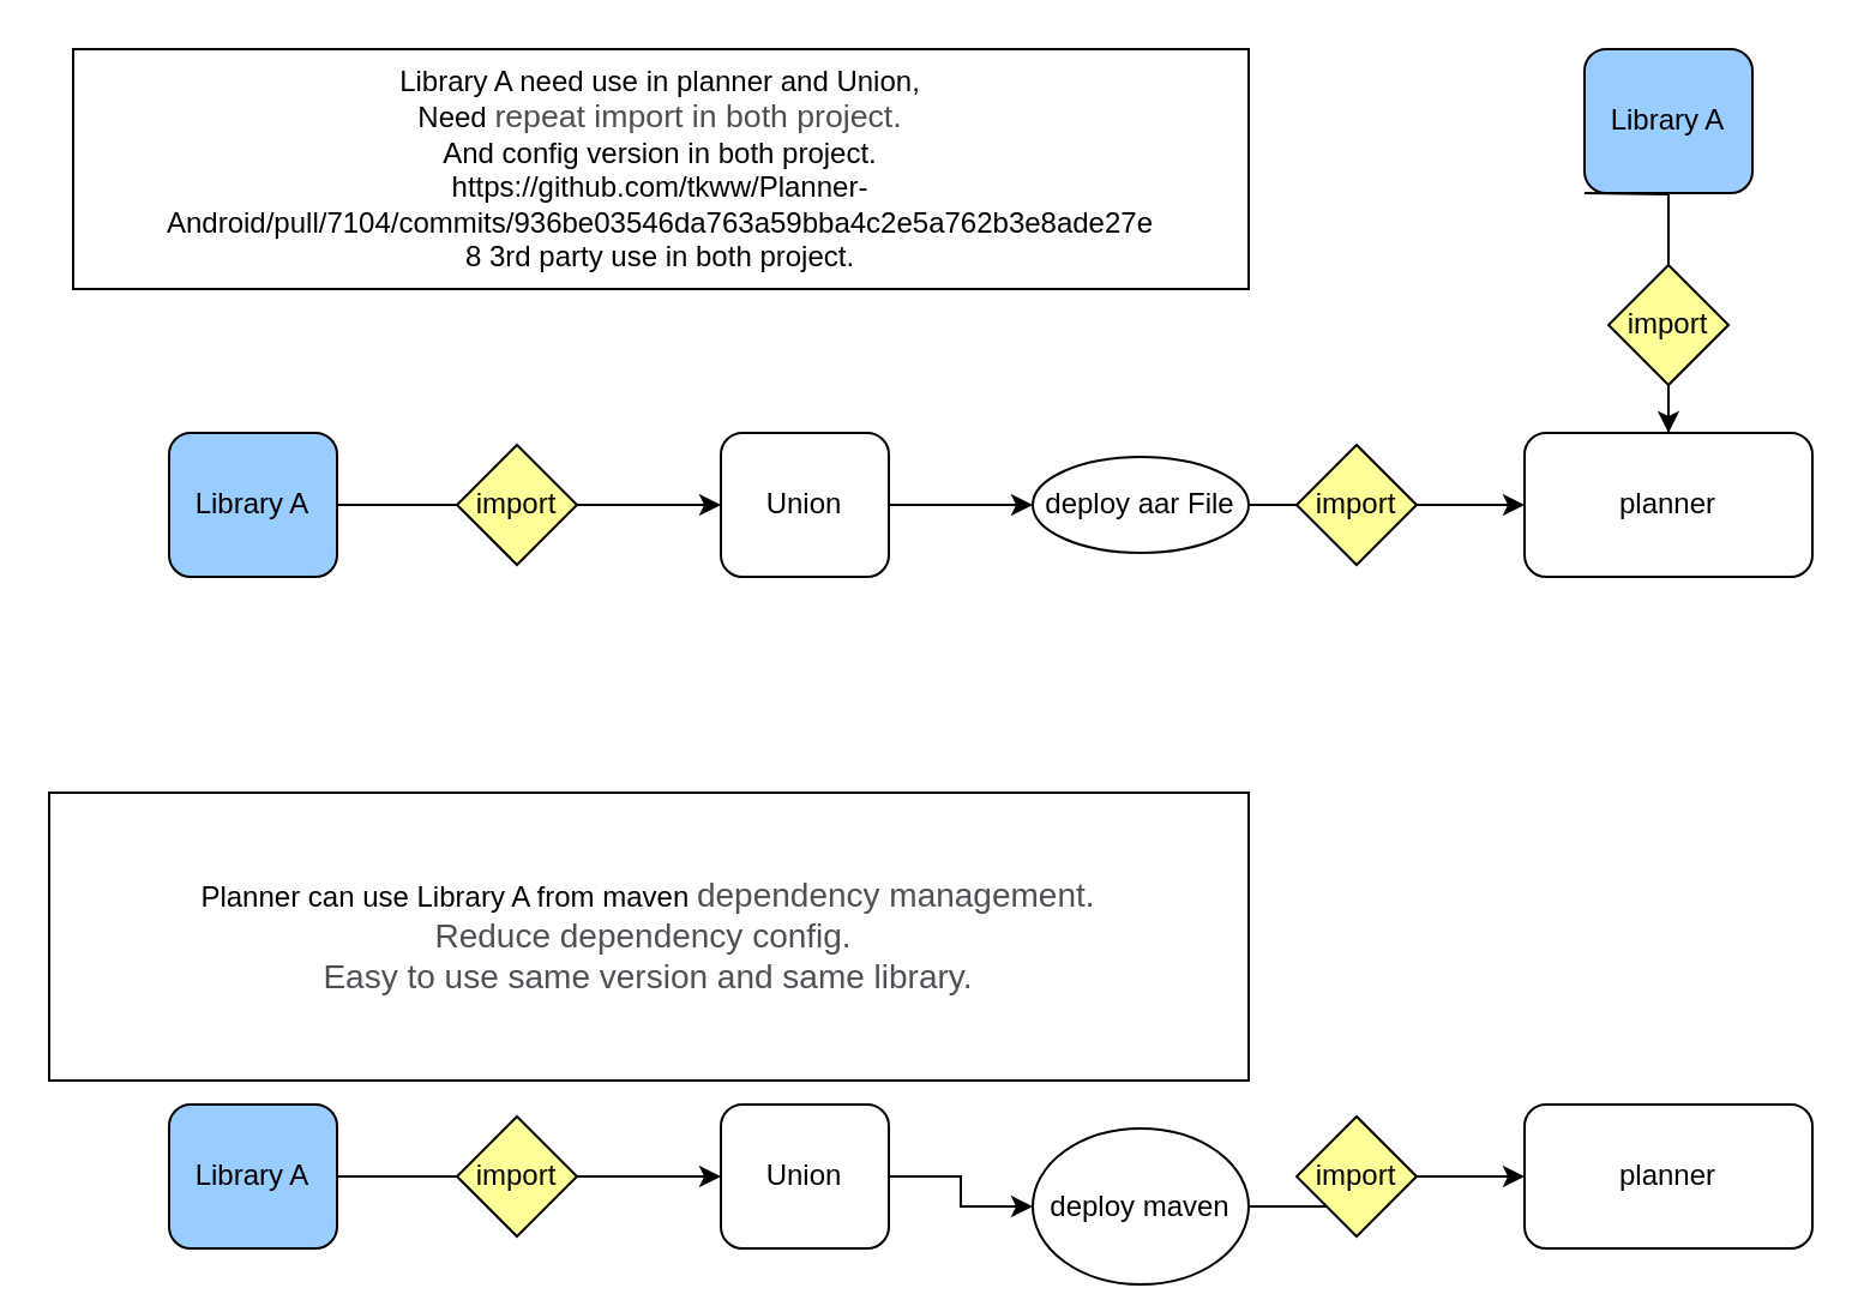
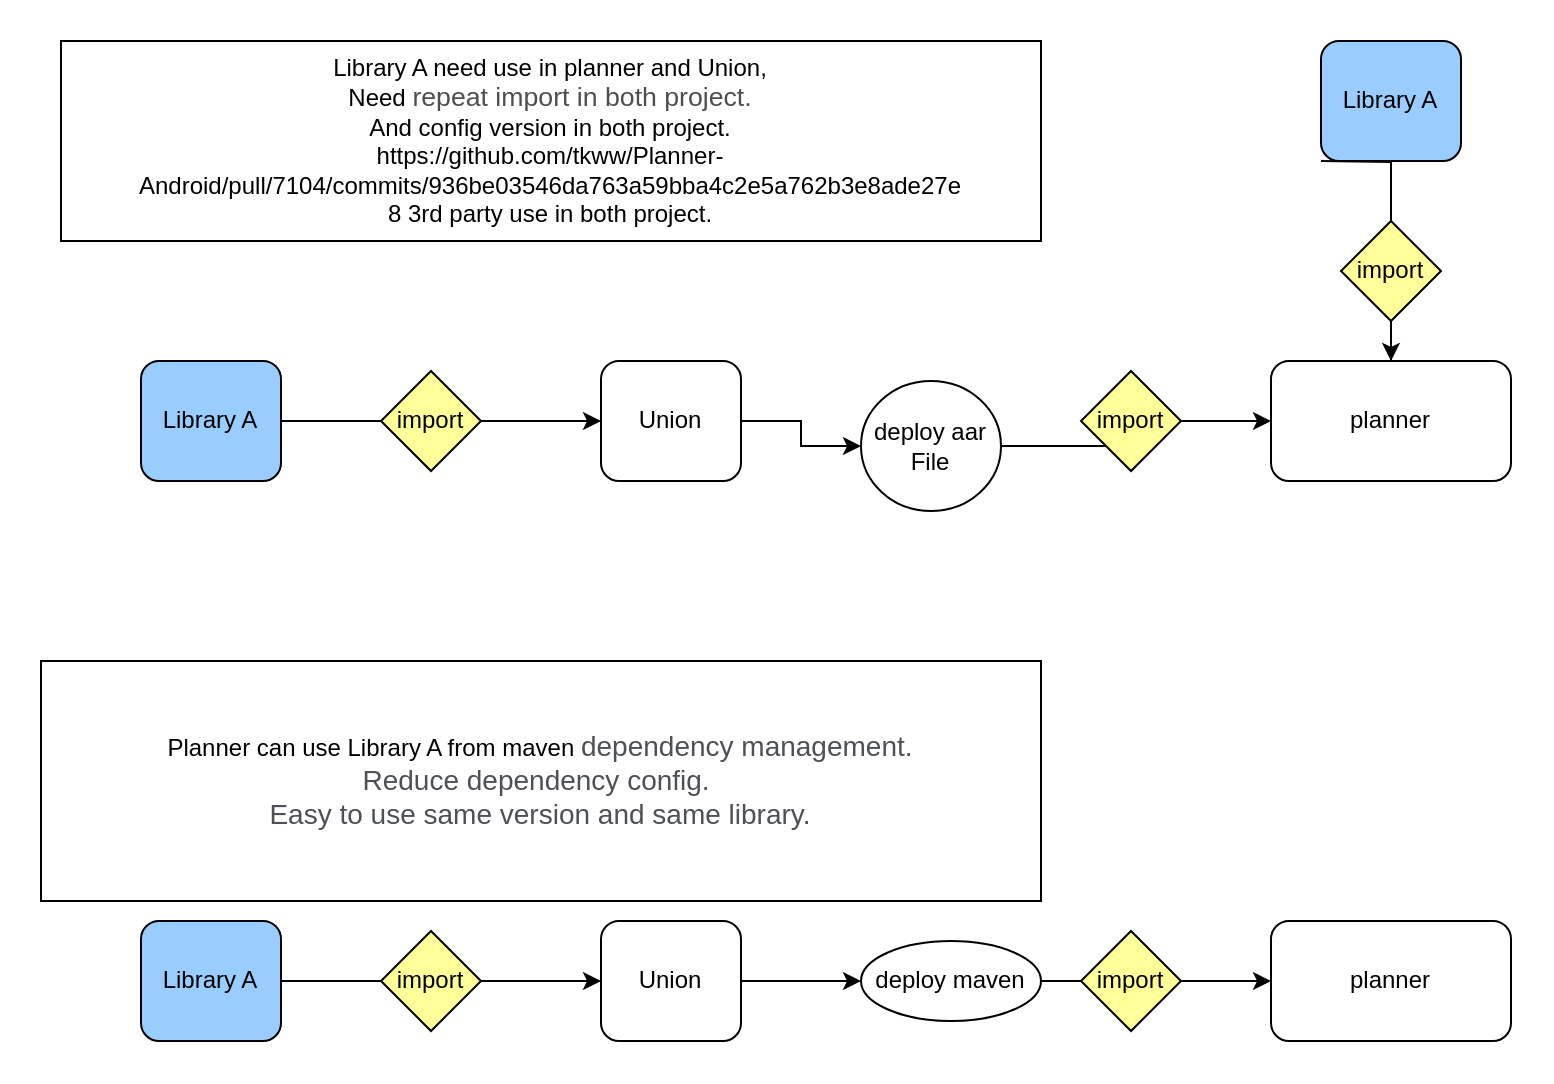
- <mxCell id="7" value="deploy aar File" style="ellipse;whiteSpace=wrap;html=1;" vertex="1" parent="1"><mxGeometry x="430" y="190" width="90" height="40" as="geometry" /></mxCell>
+ <mxCell id="7" value="deploy aar File" style="ellipse;whiteSpace=wrap;html=1;" vertex="1" parent="1"><mxGeometry x="430" y="190" width="70" height="65" as="geometry" /></mxCell>
- <mxCell id="21" value="deploy maven" style="ellipse;whiteSpace=wrap;html=1;" vertex="1" parent="1"><mxGeometry x="430" y="470" width="90" height="65" as="geometry" /></mxCell>
+ <mxCell id="21" value="deploy maven" style="ellipse;whiteSpace=wrap;html=1;" vertex="1" parent="1"><mxGeometry x="430" y="470" width="90" height="40" as="geometry" /></mxCell>
